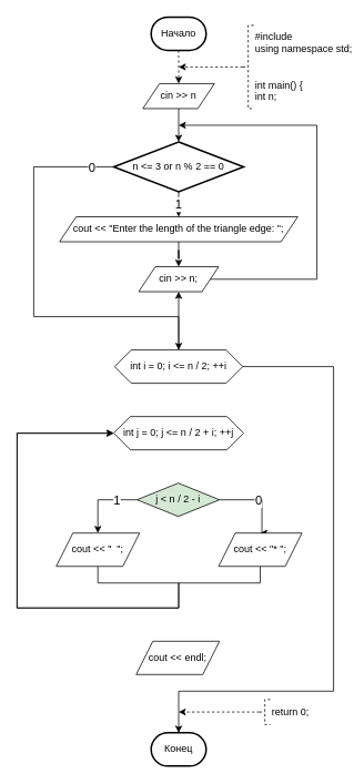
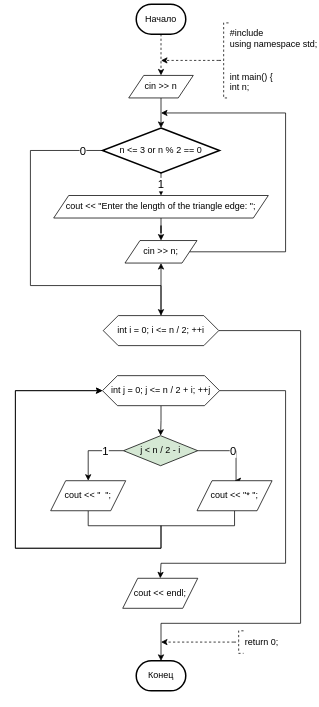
- <mxCell id="3" value="Начало" style="strokeWidth=2;html=1;shape=mxgraph.flowchart.terminator;whiteSpace=wrap;" parent="1" vertex="1"><mxGeometry x="181" y="20" width="66" height="40" as="geometry" /></mxCell>
+ <mxCell id="3" value="Начало" style="strokeWidth=2;html=1;shape=mxgraph.flowchart.terminator;whiteSpace=wrap;" parent="1" vertex="1"><mxGeometry x="181" y="5" width="66" height="40" as="geometry" /></mxCell>
+ <mxCell id="18" style="edgeStyle=orthogonalEdgeStyle;rounded=0;orthogonalLoop=1;jettySize=auto;html=1;entryX=0.5;entryY=0;entryDx=0;entryDy=0;" parent="1" source="20" target="23" edge="1"><mxGeometry relative="1" as="geometry" /></mxCell>
+ <mxCell id="19" style="edgeStyle=orthogonalEdgeStyle;rounded=0;orthogonalLoop=1;jettySize=auto;html=1;entryX=0.5;entryY=0;entryDx=0;entryDy=0;" parent="1" source="20" target="28" edge="1"><mxGeometry relative="1" as="geometry"><Array as="points"><mxPoint x="380" y="520" /><mxPoint x="380" y="750" /><mxPoint x="214" y="750" /></Array></mxGeometry></mxCell>
